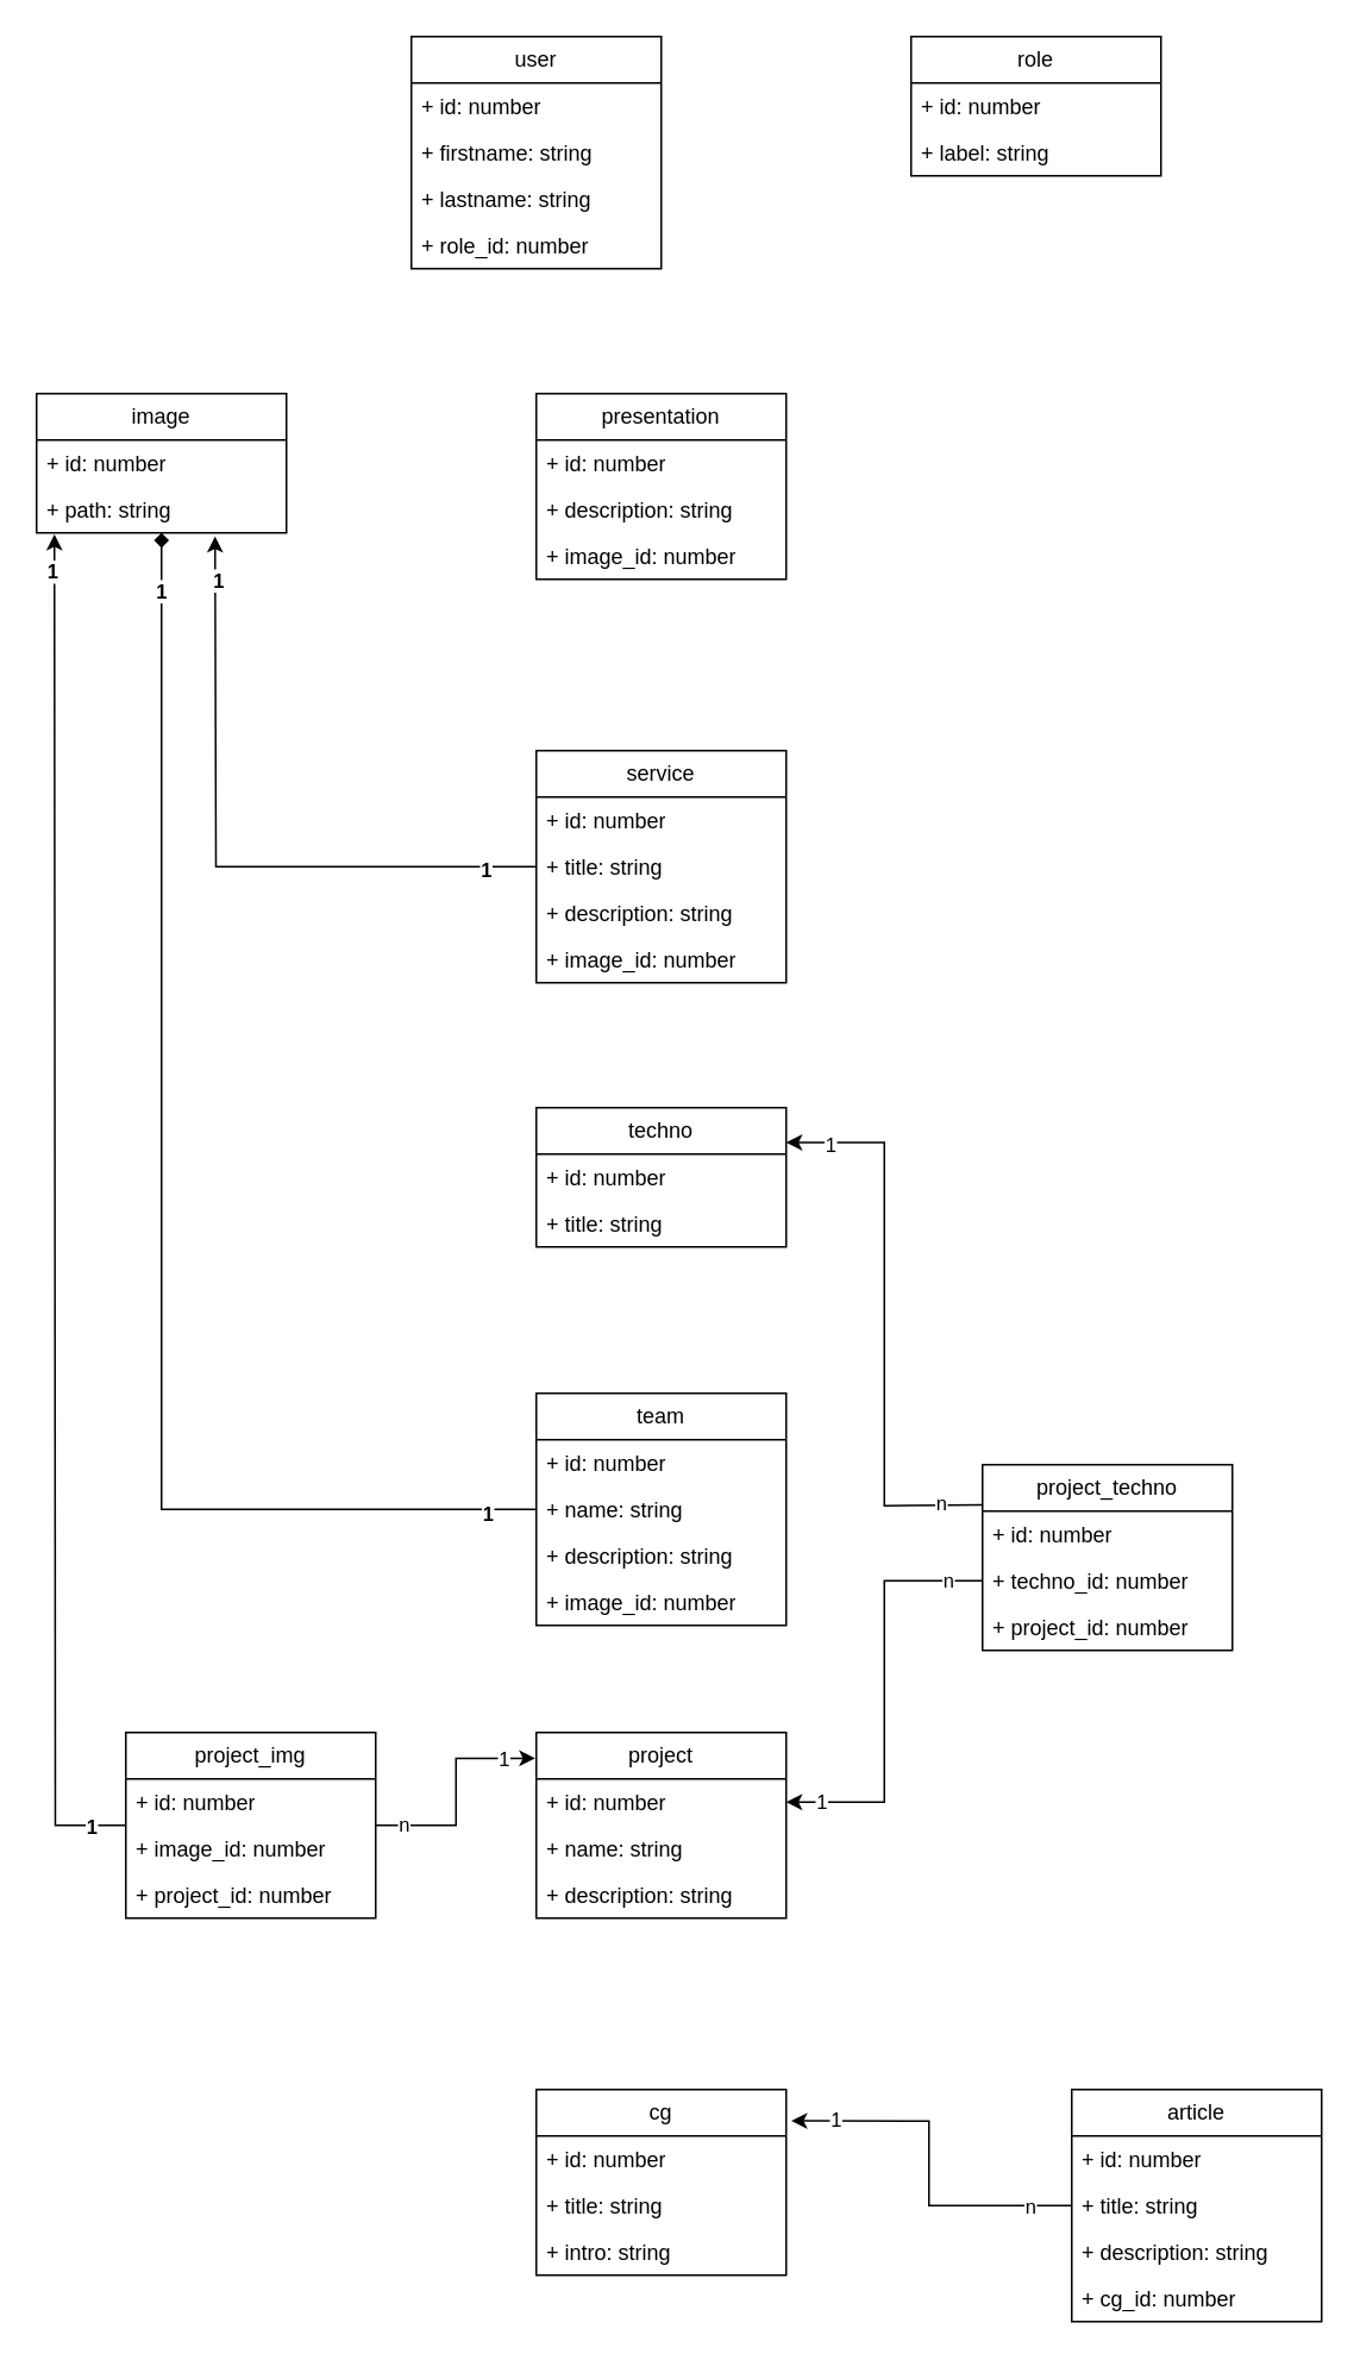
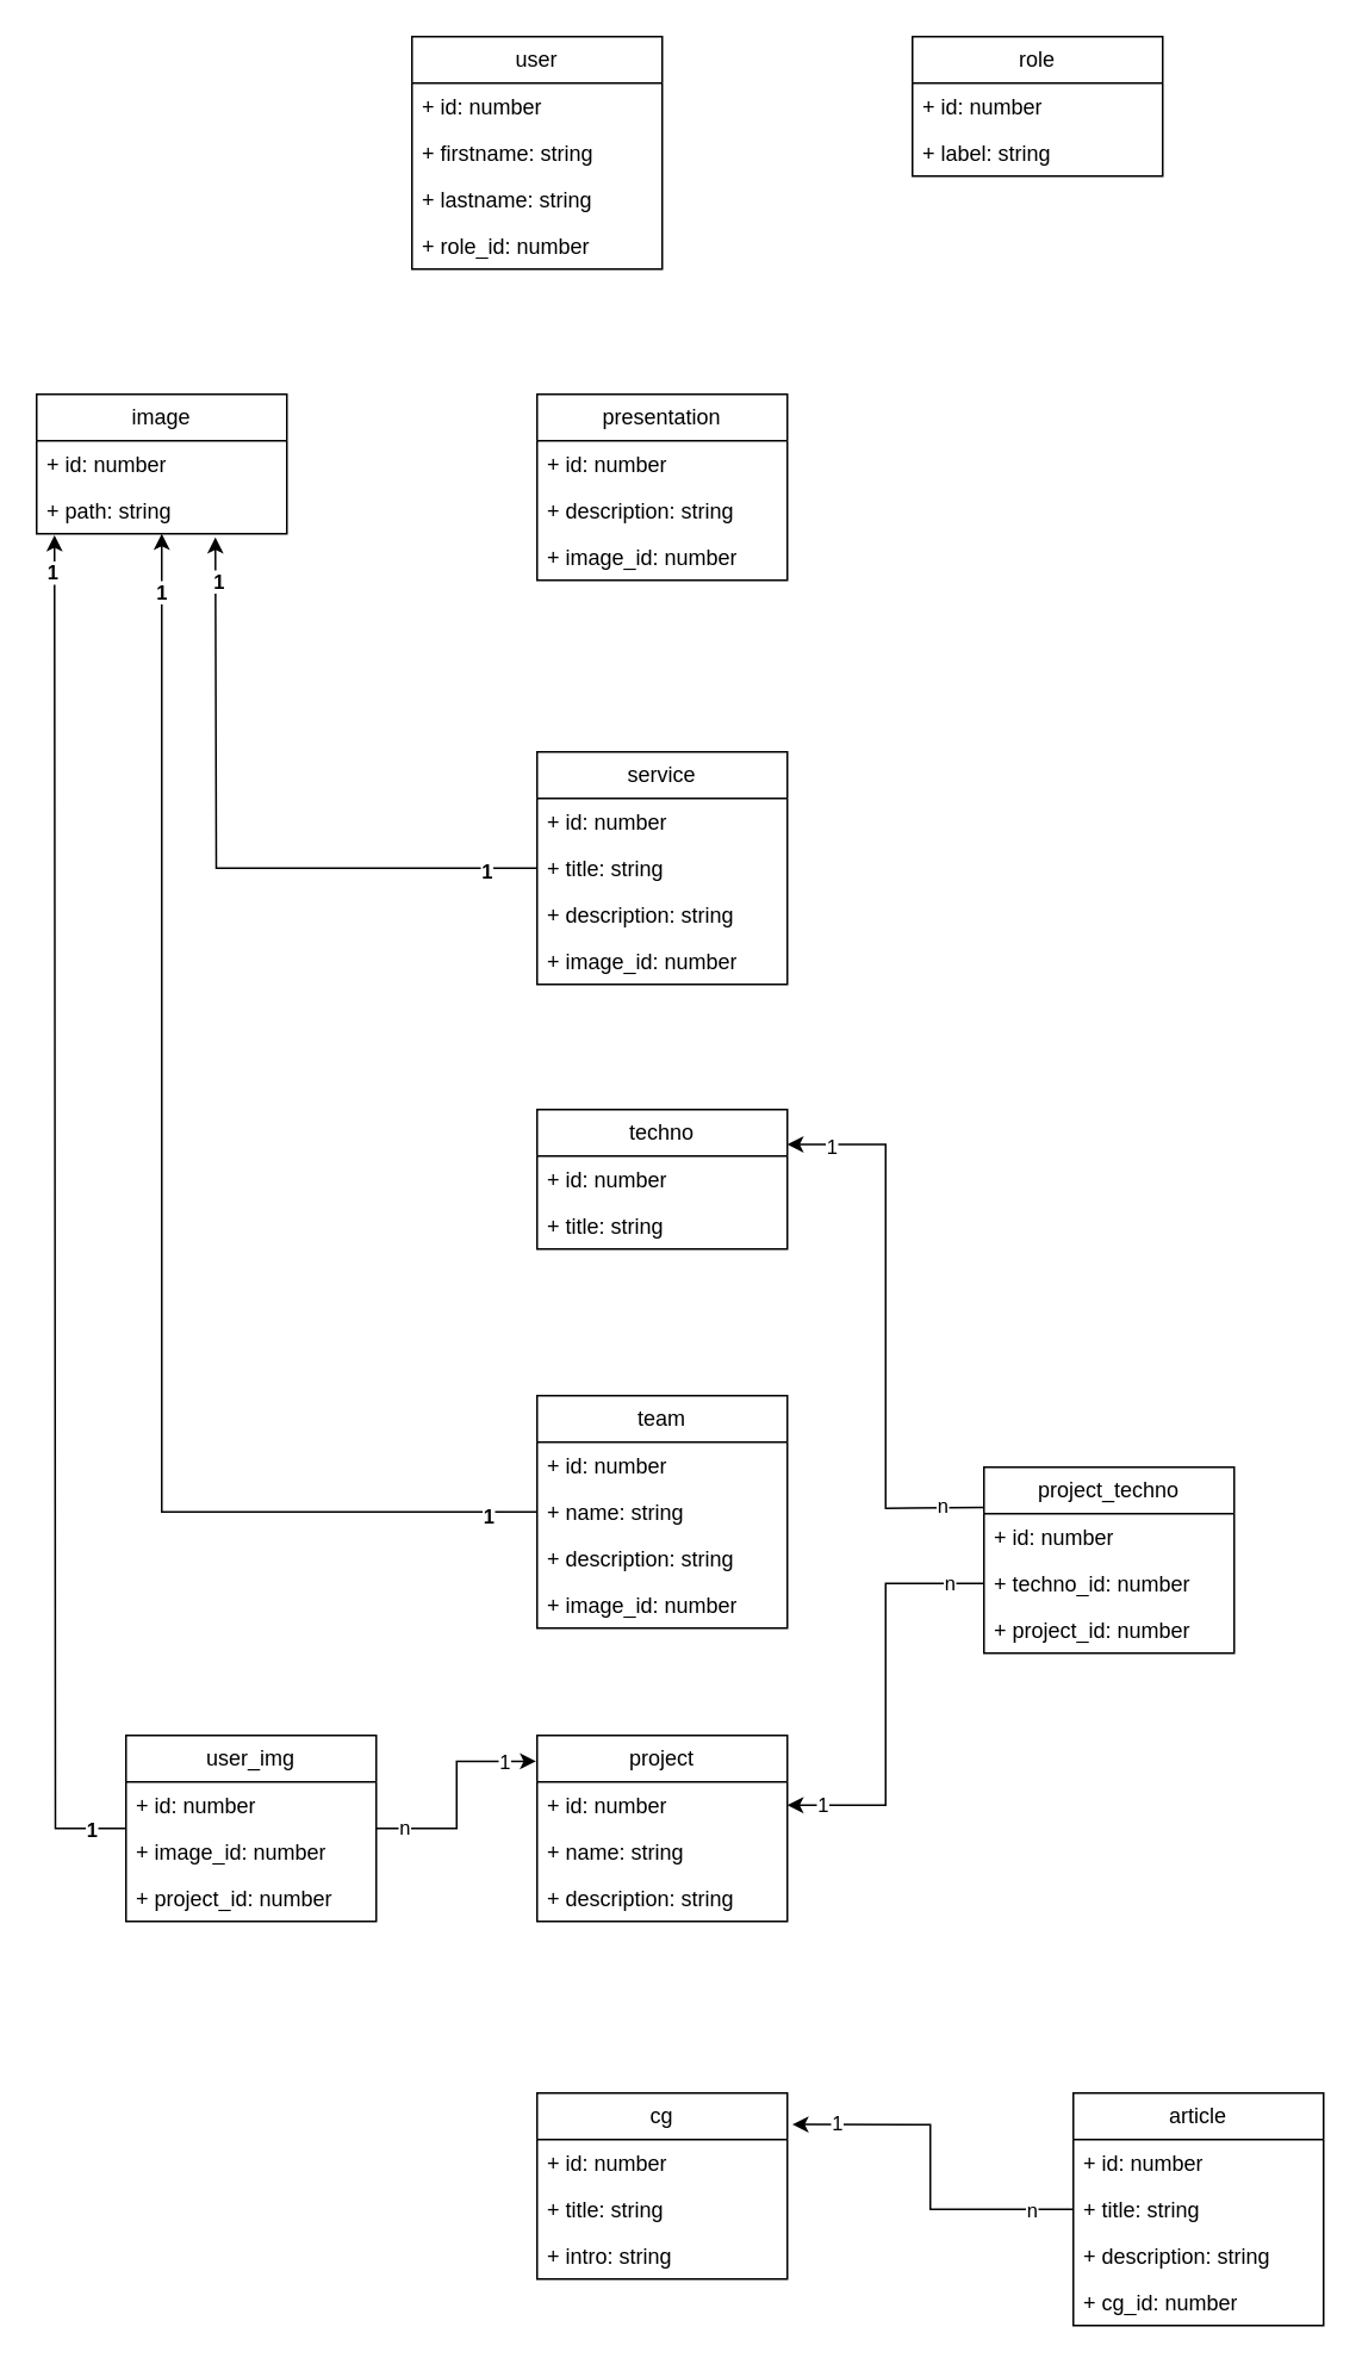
- <mxCell id="28" style="edgeStyle=orthogonalEdgeStyle;rounded=0;orthogonalLoop=1;jettySize=auto;html=1;entryX=0.5;entryY=1;entryDx=0;entryDy=0;endArrow=diamond;" edge="1" parent="1" source="31" target="10"><mxGeometry relative="1" as="geometry" /></mxCell>
+ <mxCell id="28" style="edgeStyle=orthogonalEdgeStyle;rounded=0;orthogonalLoop=1;jettySize=auto;html=1;entryX=0.5;entryY=1;entryDx=0;entryDy=0;" edge="1" parent="1" source="31" target="10"><mxGeometry relative="1" as="geometry" /></mxCell>
- <mxCell id="43" value="project_img" style="swimlane;fontStyle=0;childLayout=stackLayout;horizontal=1;startSize=26;fillColor=none;horizontalStack=0;resizeParent=1;resizeParentMax=0;resizeLast=0;collapsible=1;marginBottom=0;whiteSpace=wrap;html=1;" vertex="1" parent="1"><mxGeometry x="70" y="970" width="140" height="104" as="geometry" /></mxCell>
+ <mxCell id="43" value="user_img" style="swimlane;fontStyle=0;childLayout=stackLayout;horizontal=1;startSize=26;fillColor=none;horizontalStack=0;resizeParent=1;resizeParentMax=0;resizeLast=0;collapsible=1;marginBottom=0;whiteSpace=wrap;html=1;" vertex="1" parent="1"><mxGeometry x="70" y="970" width="140" height="104" as="geometry" /></mxCell>
